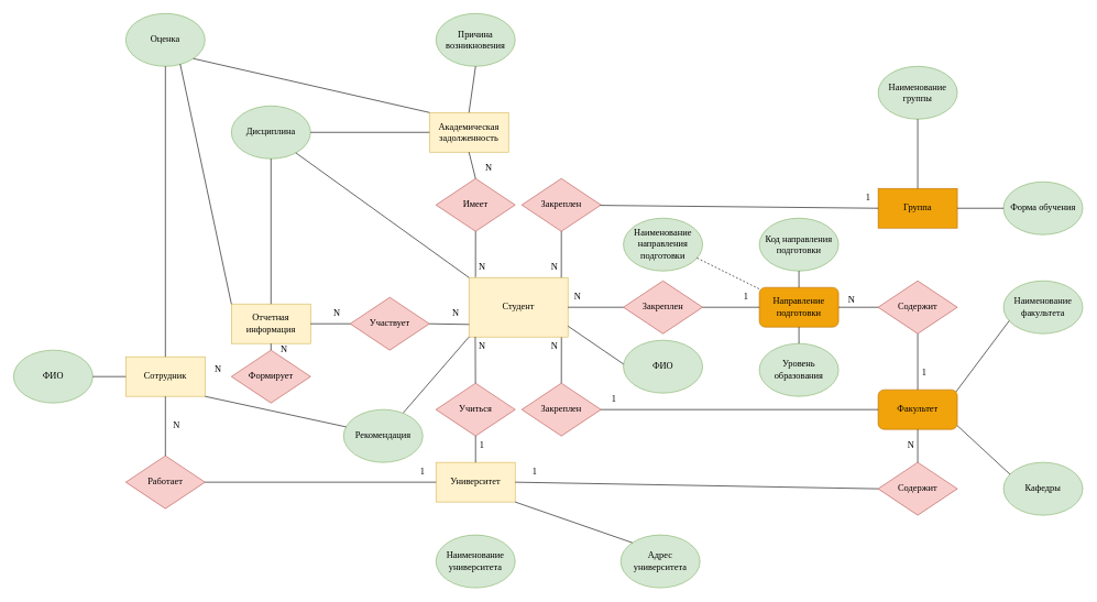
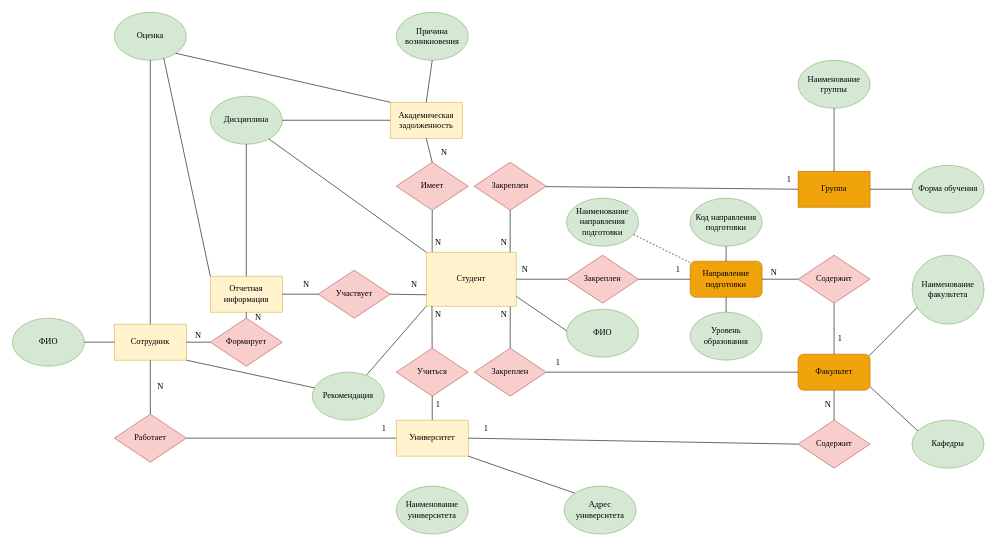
- <mxCell id="44" value="Наименование факультета" style="ellipse;whiteSpace=wrap;html=1;fontFamily=Times New Roman;fontSize=14;fillColor=#d5e8d4;strokeColor=#82b366;" parent="1" vertex="1"><mxGeometry x="1520" y="425" width="120" height="80" as="geometry" /></mxCell>
+ <mxCell id="44" value="Наименование факультета" style="ellipse;whiteSpace=wrap;html=1;fontFamily=Times New Roman;fontSize=14;fillColor=#d5e8d4;strokeColor=#82b366;" parent="1" vertex="1"><mxGeometry x="1520" y="425" width="120" height="115" as="geometry" /></mxCell>
+ <mxCell id="60" value="" style="endArrow=none;html=1;rounded=0;entryX=1;entryY=0.5;entryDx=0;entryDy=0;exitX=0;exitY=0.5;exitDx=0;exitDy=0;fontFamily=Times New Roman;fontSize=14;" parent="1" source="33" target="3" edge="1"><mxGeometry width="50" height="50" relative="1" as="geometry"><mxPoint x="200" y="580" as="sourcePoint" /><mxPoint x="150" y="580" as="targetPoint" /></mxGeometry></mxCell>
